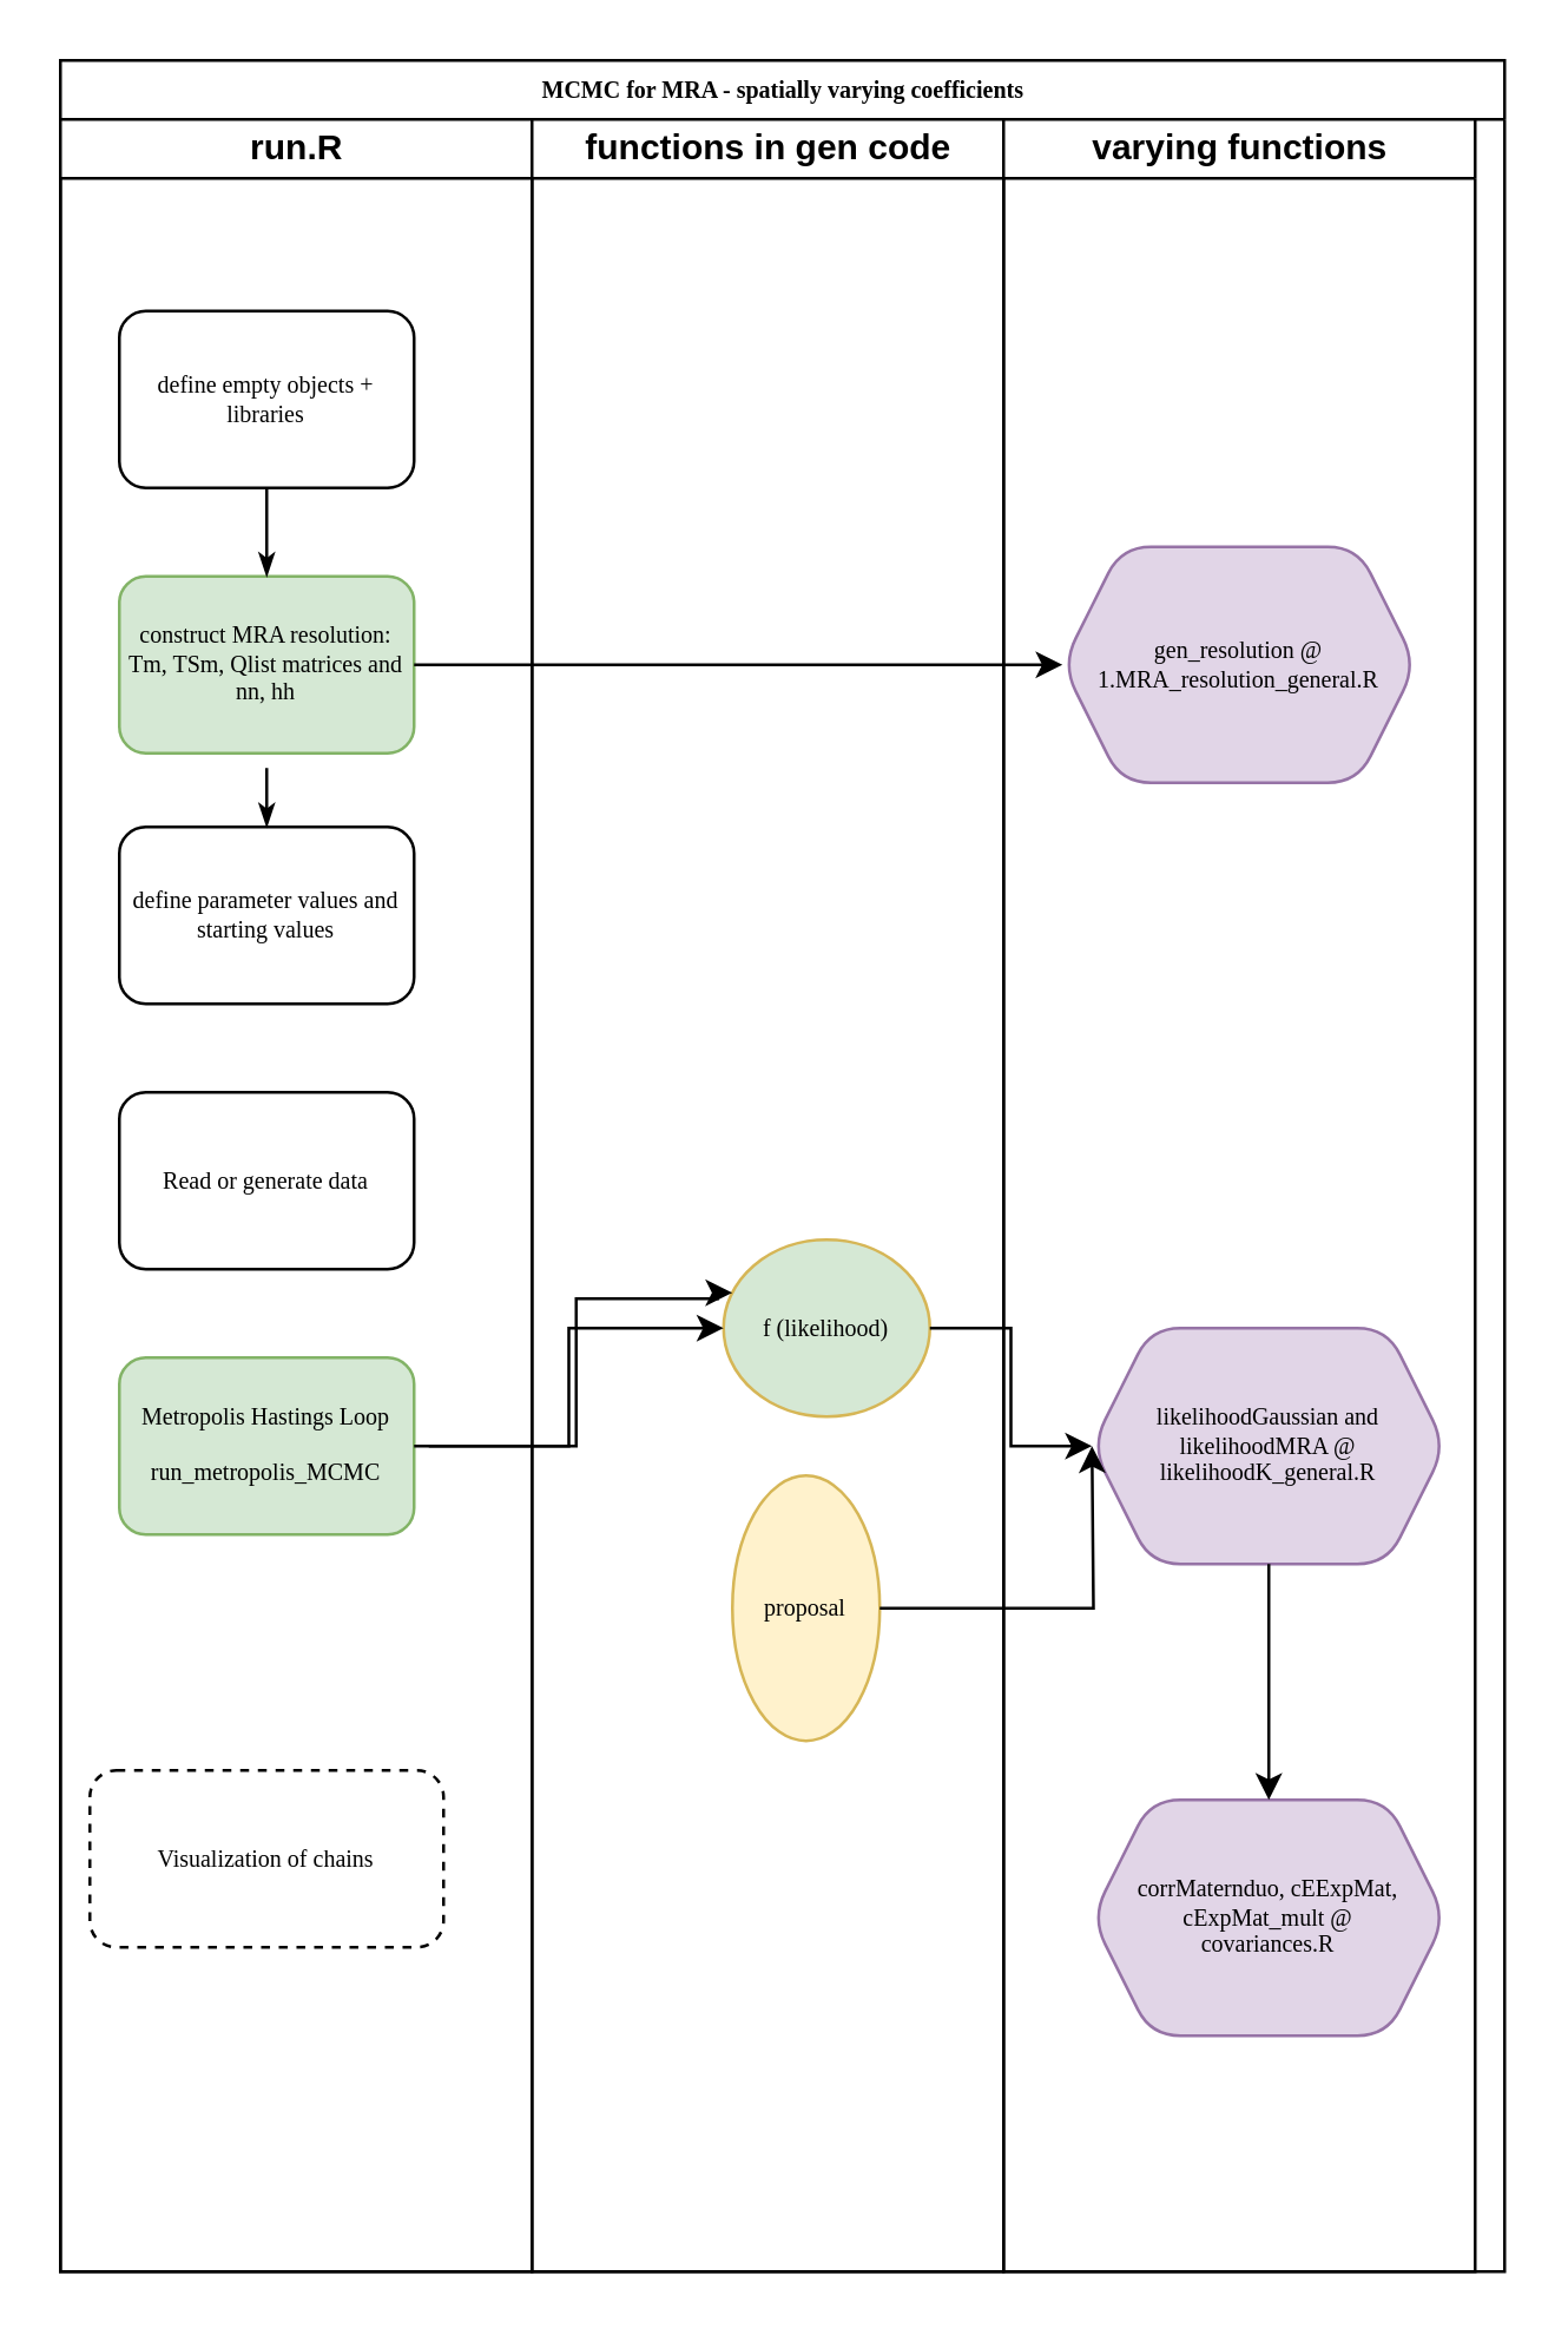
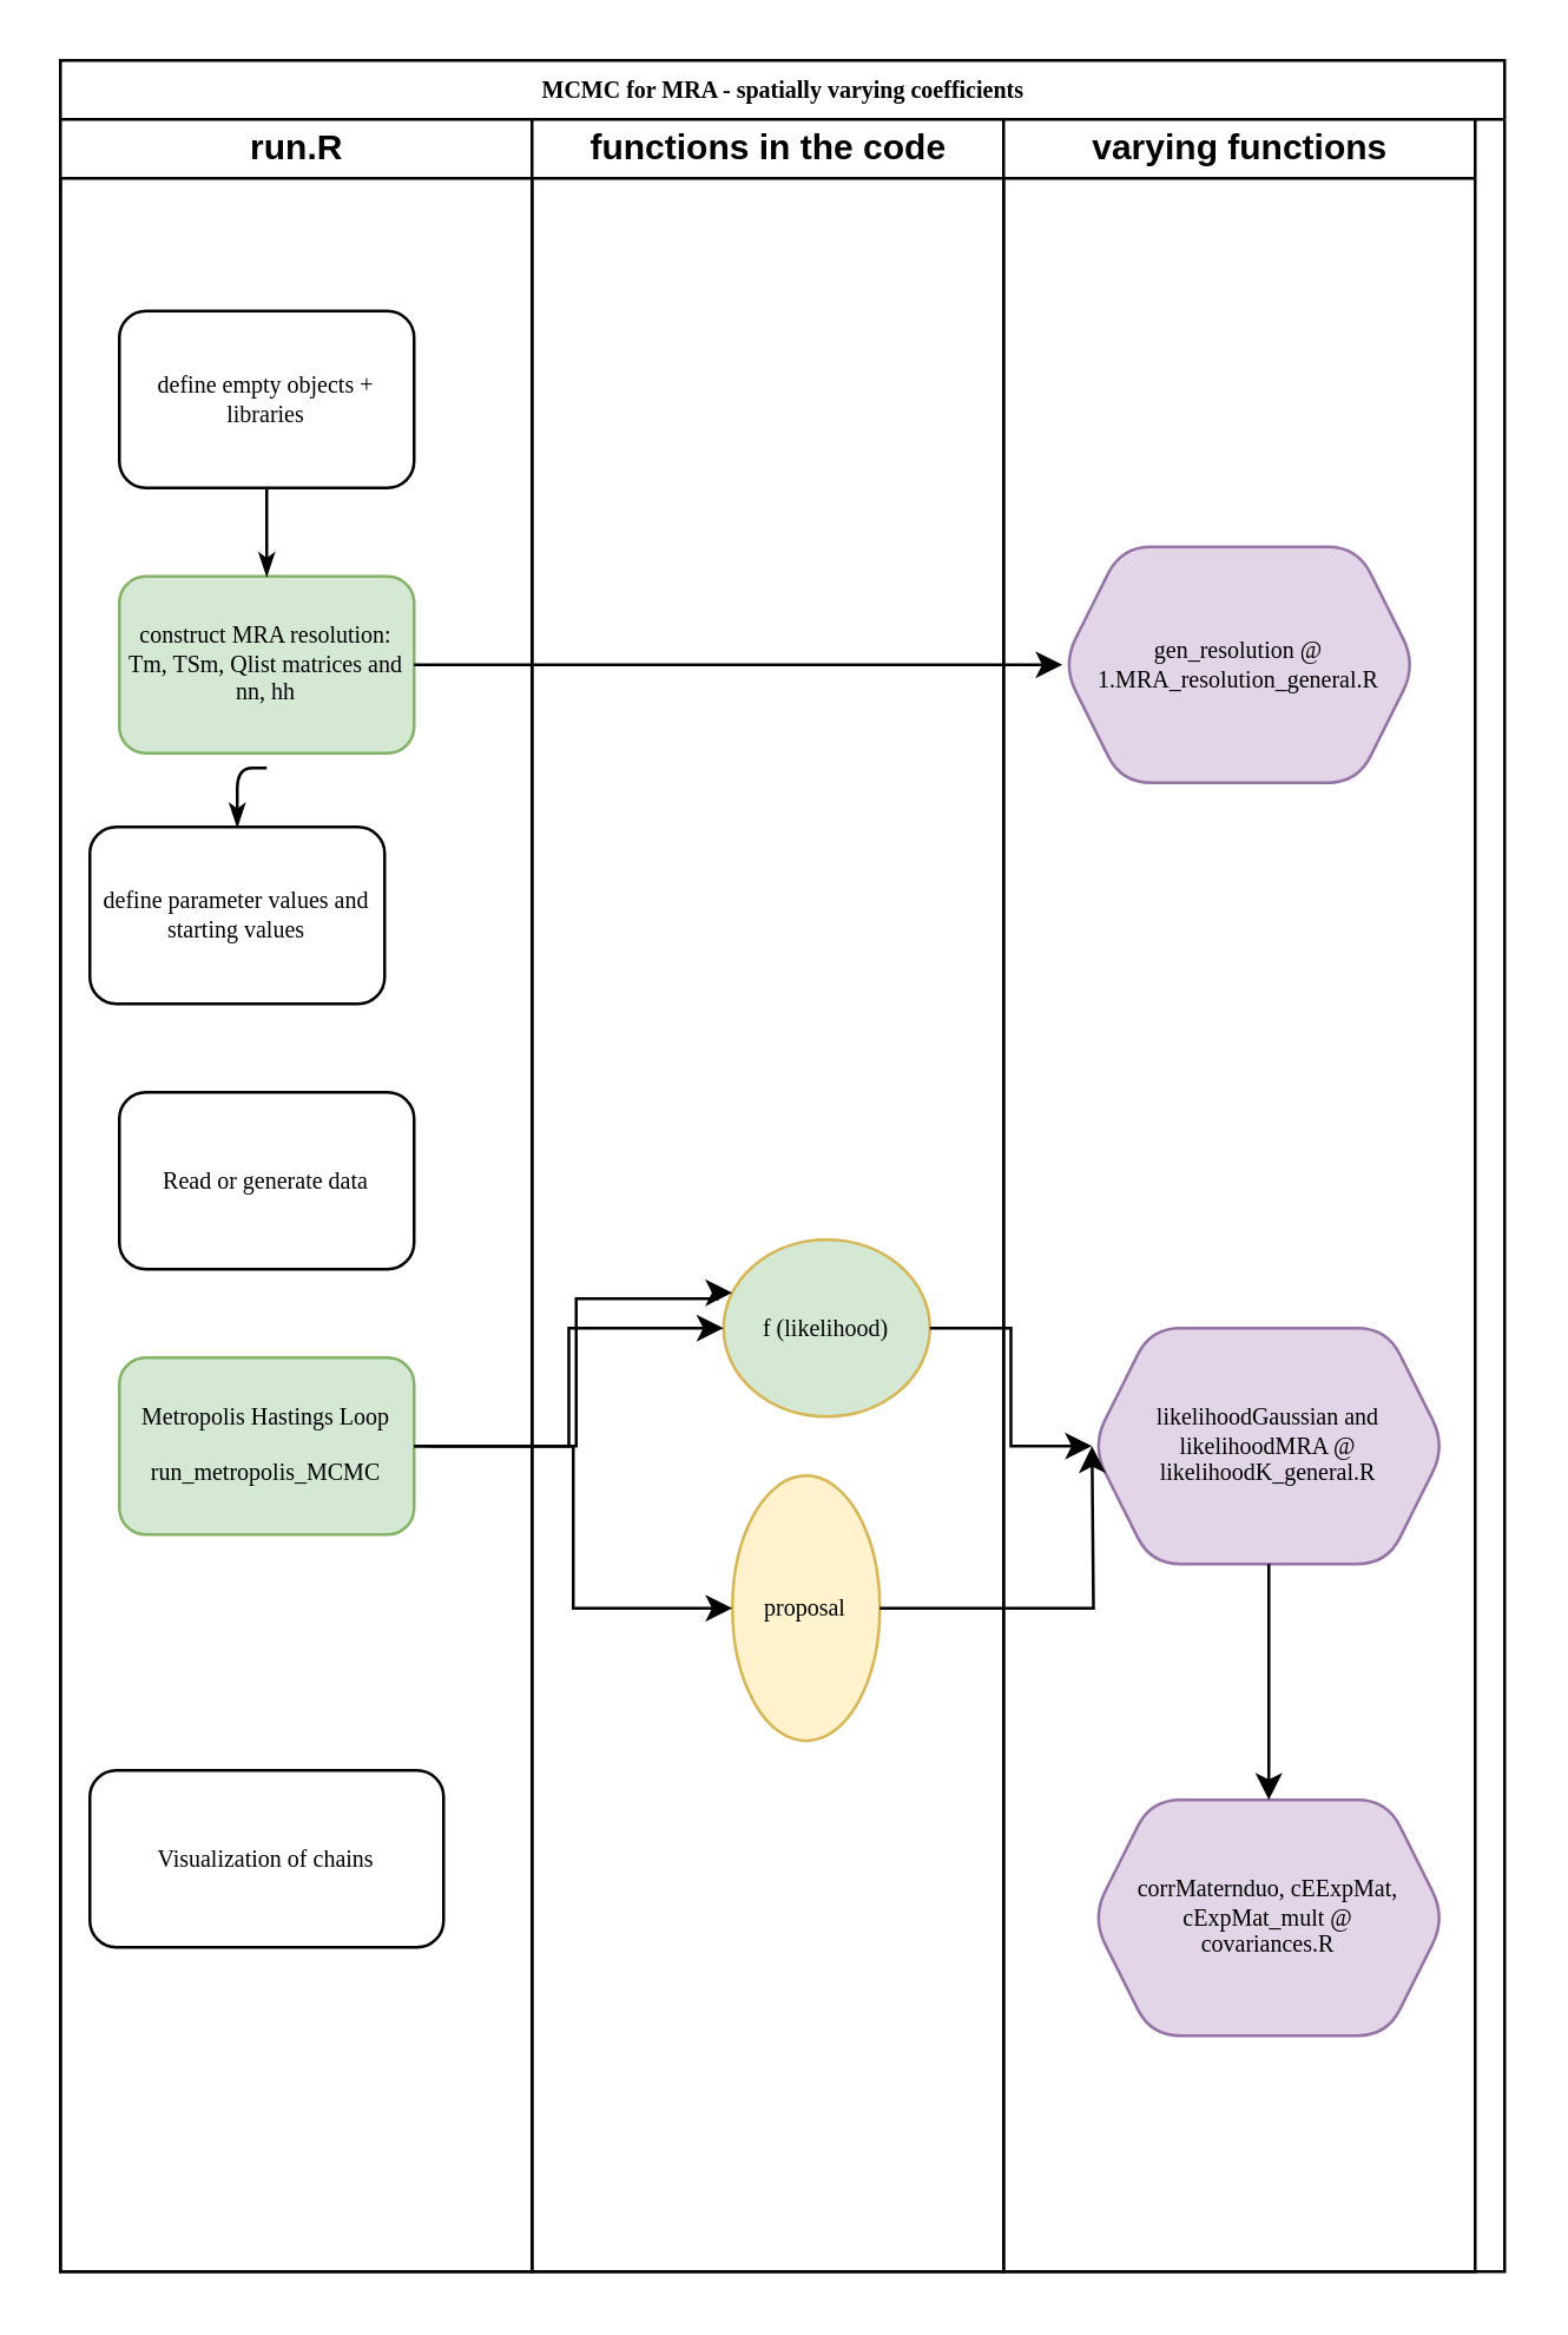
- <mxCell id="10" value="functions in gen code" style="swimlane;html=1;startSize=20;" parent="2" vertex="1"><mxGeometry x="160" y="20" width="160" height="730" as="geometry" /></mxCell>
+ <mxCell id="10" value="functions in the code" style="swimlane;html=1;startSize=20;" parent="2" vertex="1"><mxGeometry x="160" y="20" width="160" height="730" as="geometry" /></mxCell>
- <mxCell id="4" value="define parameter values and starting values" style="rounded=1;whiteSpace=wrap;html=1;shadow=0;labelBackgroundColor=none;strokeWidth=1;fontFamily=Verdana;fontSize=8;align=center;" parent="3" vertex="1"><mxGeometry x="20" y="240" width="100" height="60" as="geometry" /></mxCell>
+ <mxCell id="4" value="define parameter values and starting values" style="rounded=1;whiteSpace=wrap;html=1;shadow=0;labelBackgroundColor=none;strokeWidth=1;fontFamily=Verdana;fontSize=8;align=center;" parent="3" vertex="1"><mxGeometry x="10" y="240" width="100" height="60" as="geometry" /></mxCell>
+ <mxCell id="16" value="" style="edgeStyle=orthogonalEdgeStyle;rounded=0;orthogonalLoop=1;jettySize=auto;html=1;" edge="1" parent="2" source="9" target="11"><mxGeometry relative="1" as="geometry" /></mxCell>
- <mxCell id="24" value="Visualization of chains" style="whiteSpace=wrap;html=1;rounded=1;shadow=0;fontFamily=Verdana;fontSize=8;strokeWidth=1;dashed=1;" vertex="1" parent="1"><mxGeometry x="30" y="600" width="120" height="60" as="geometry" /></mxCell>
+ <mxCell id="24" value="Visualization of chains" style="whiteSpace=wrap;html=1;rounded=1;shadow=0;fontFamily=Verdana;fontSize=8;strokeWidth=1;" vertex="1" parent="1"><mxGeometry x="30" y="600" width="120" height="60" as="geometry" /></mxCell>
